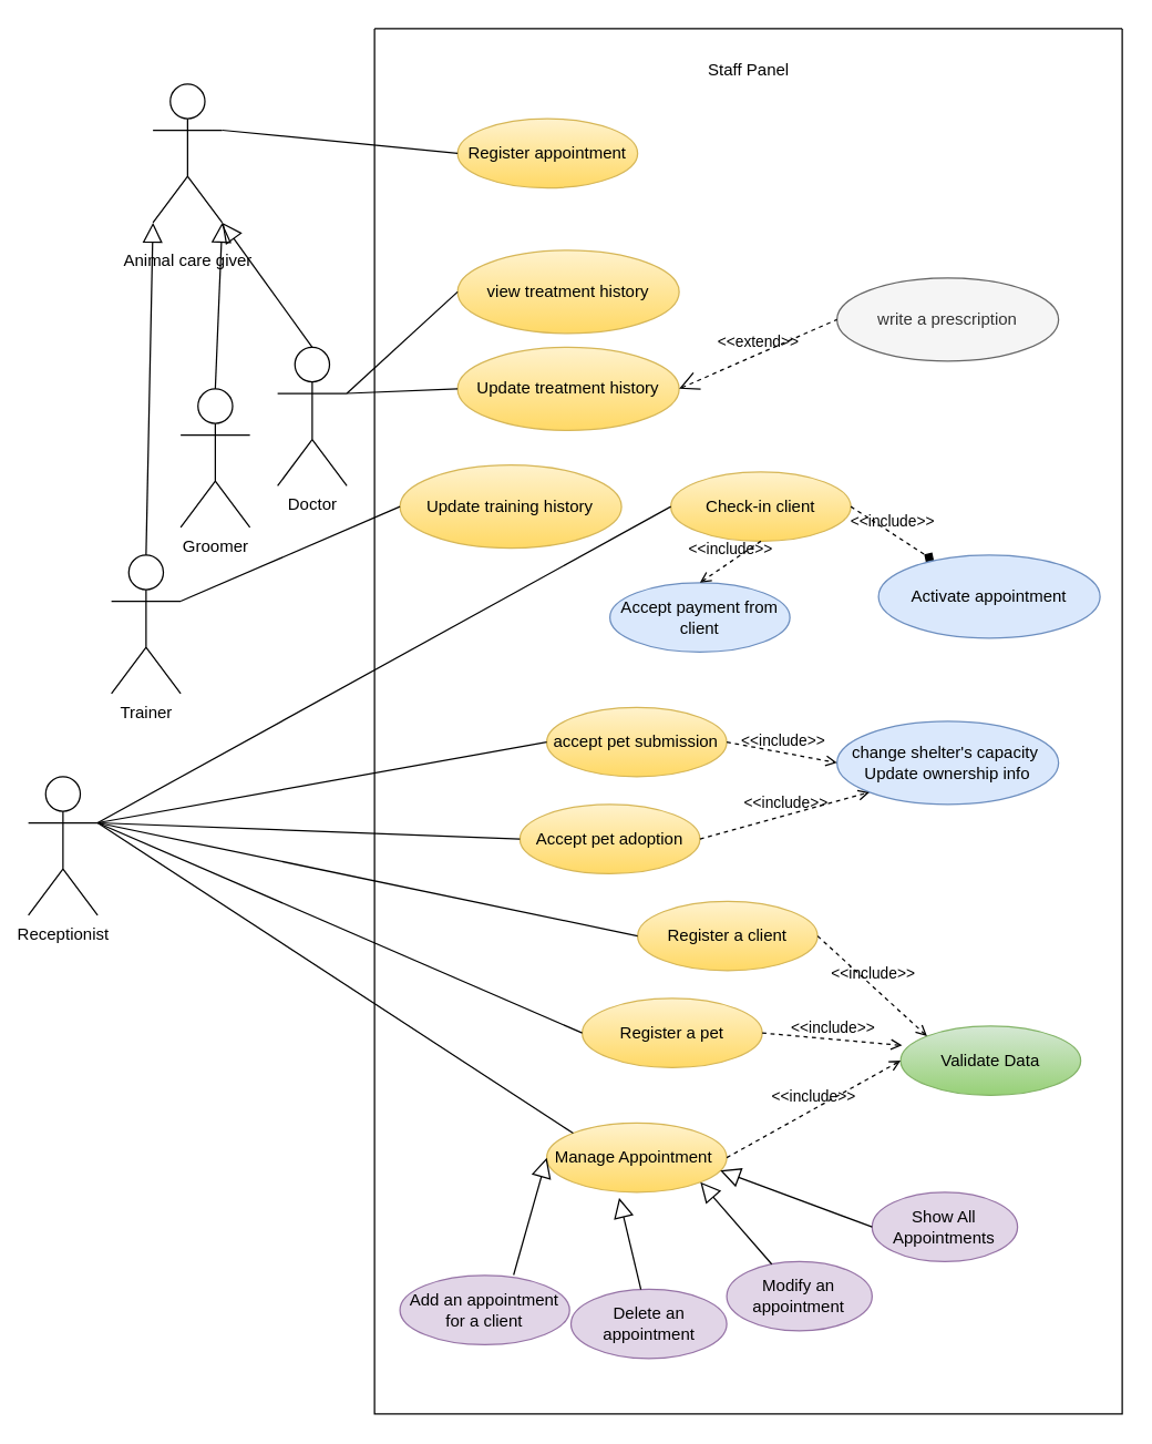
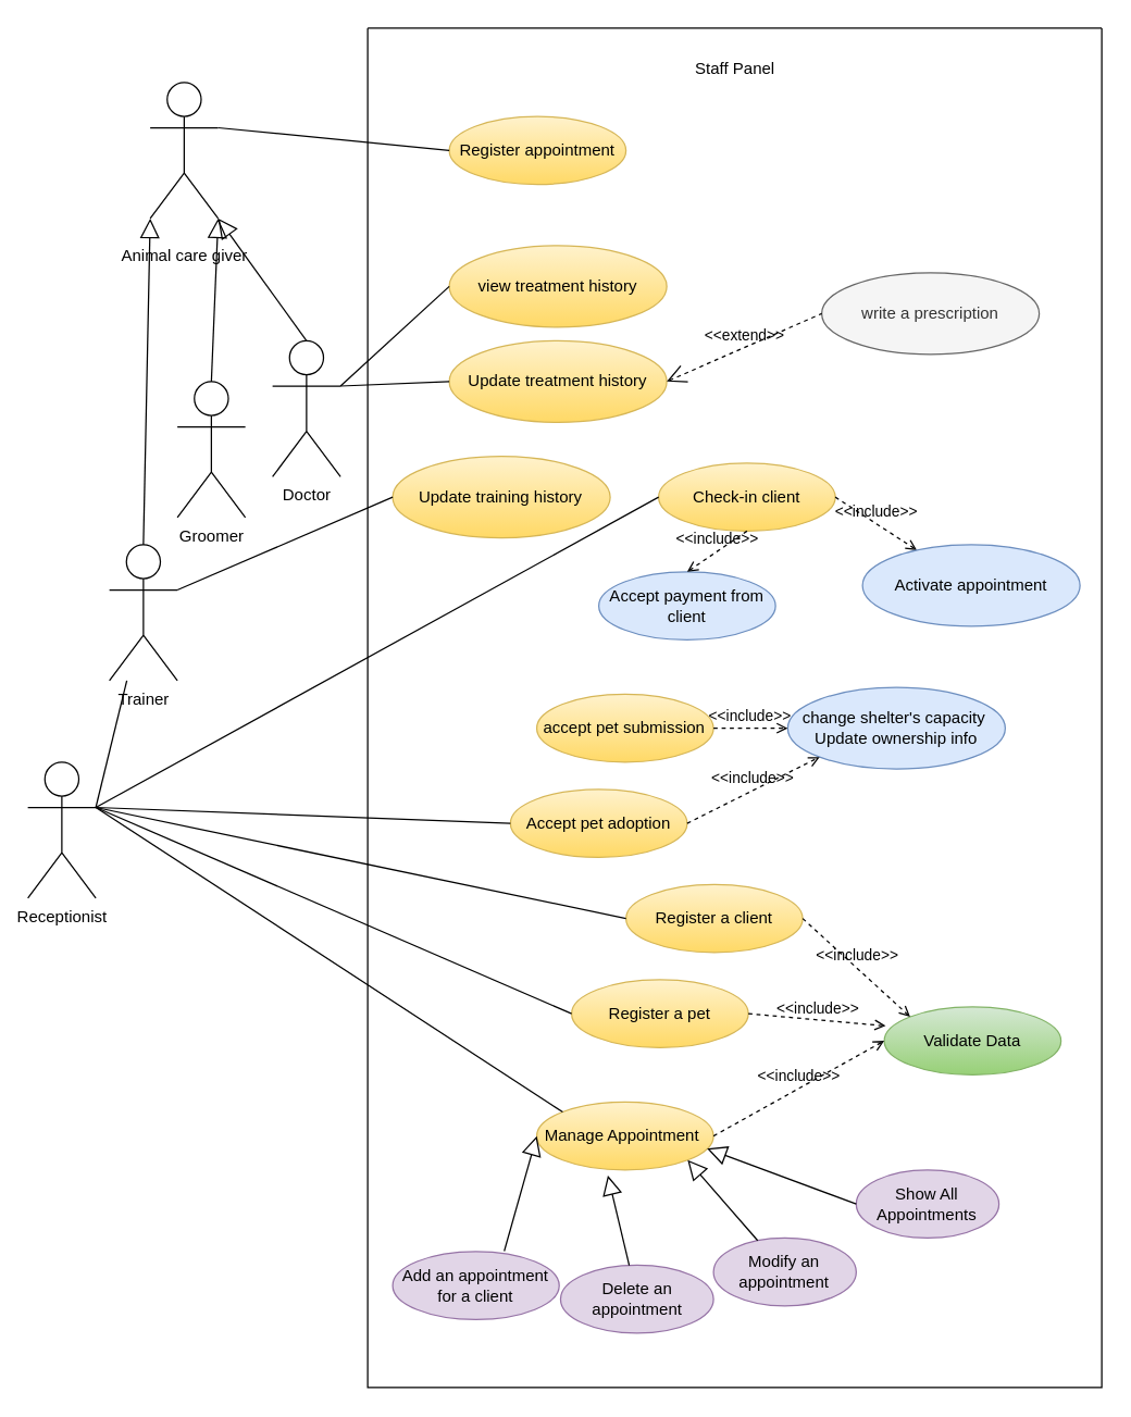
- <mxCell id="11" value="&amp;lt;&amp;lt;include&amp;gt;&amp;gt;" style="edgeStyle=none;html=1;endArrow=diamond;verticalAlign=bottom;dashed=1;labelBackgroundColor=none;rounded=0;exitX=1;exitY=0.5;exitDx=0;exitDy=0;" parent="2" source="10" target="12" edge="1"><mxGeometry width="160" relative="1" as="geometry"><mxPoint x="289.5" y="330" as="sourcePoint" /><mxPoint x="399.5" y="360" as="targetPoint" /></mxGeometry></mxCell>
+ <mxCell id="11" value="&amp;lt;&amp;lt;include&amp;gt;&amp;gt;" style="edgeStyle=none;html=1;endArrow=open;verticalAlign=bottom;dashed=1;labelBackgroundColor=none;rounded=0;exitX=1;exitY=0.5;exitDx=0;exitDy=0;" parent="2" source="10" target="12" edge="1"><mxGeometry width="160" relative="1" as="geometry"><mxPoint x="289.5" y="330" as="sourcePoint" /><mxPoint x="399.5" y="360" as="targetPoint" /></mxGeometry></mxCell>
- <mxCell id="24" value="change shelter's capacity&amp;nbsp;&lt;br&gt;Update ownership info" style="ellipse;whiteSpace=wrap;html=1;fillColor=#dae8fc;strokeColor=#6c8ebf;" parent="2" vertex="1"><mxGeometry x="334" y="500" width="160" height="60" as="geometry" /></mxCell>
+ <mxCell id="24" value="change shelter's capacity&amp;nbsp;&lt;br&gt;Update ownership info" style="ellipse;whiteSpace=wrap;html=1;fillColor=#dae8fc;strokeColor=#6c8ebf;" parent="2" vertex="1"><mxGeometry x="309" y="485" width="160" height="60" as="geometry" /></mxCell>
- <mxCell id="49" value="" style="edgeStyle=none;html=1;endArrow=none;verticalAlign=bottom;rounded=0;exitX=1;exitY=0.333;exitDx=0;exitDy=0;exitPerimeter=0;entryX=0;entryY=0.5;entryDx=0;entryDy=0;" parent="1" source="43" target="22" edge="1"><mxGeometry width="160" relative="1" as="geometry"><mxPoint x="70" y="563.333" as="sourcePoint" /><mxPoint x="423.5" y="575" as="targetPoint" /></mxGeometry></mxCell>
+ <mxCell id="49" value="" style="edgeStyle=none;html=1;endArrow=none;verticalAlign=bottom;rounded=0;exitX=1;exitY=0.333;exitDx=0;exitDy=0;exitPerimeter=0;" parent="1" source="43" target="36" edge="1"><mxGeometry width="160" relative="1" as="geometry"><mxPoint x="70" y="563.333" as="sourcePoint" /><mxPoint x="423.5" y="575" as="targetPoint" /></mxGeometry></mxCell>
